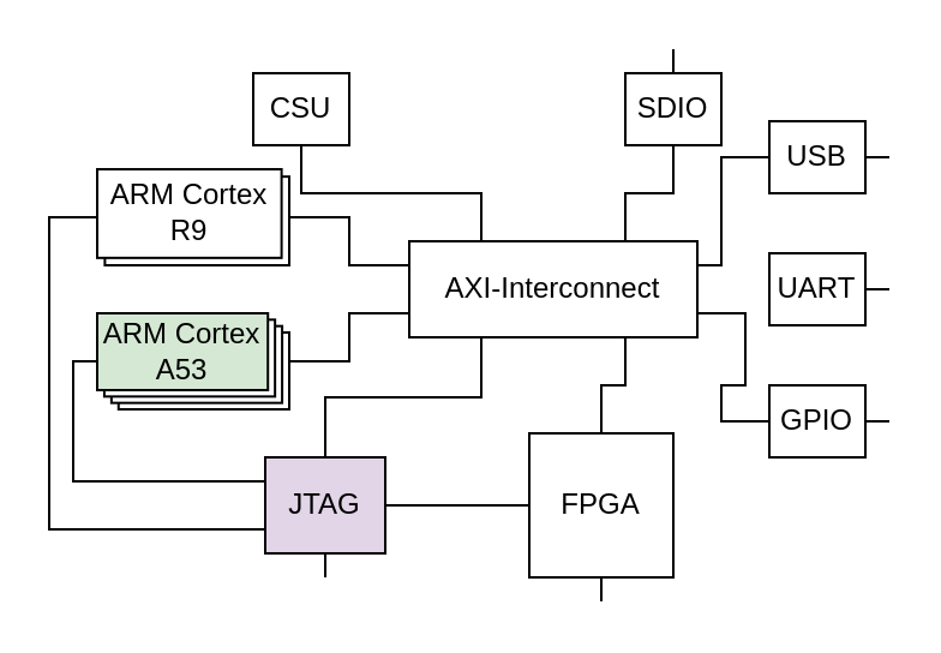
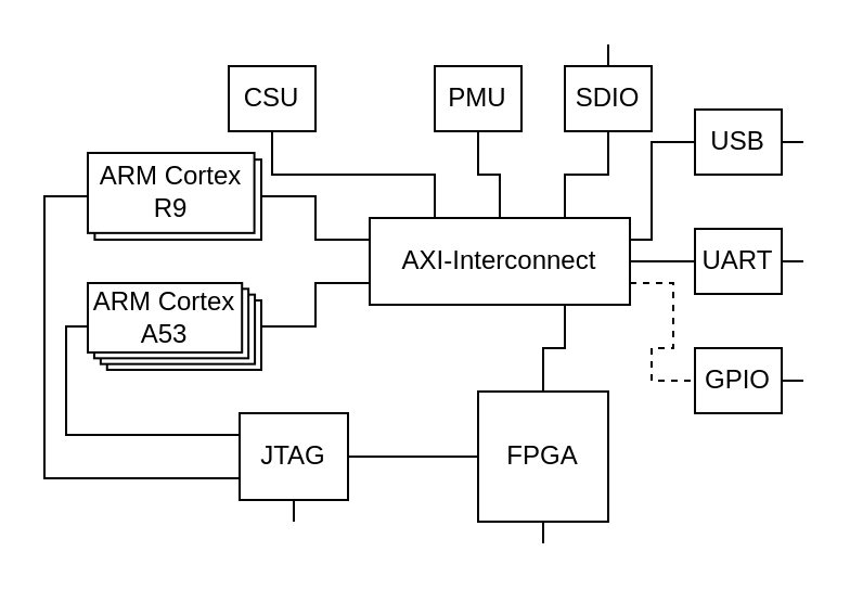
+ <mxCell id="28" value="PMU" style="rounded=0;whiteSpace=wrap;html=1;fillColor=none;" vertex="1" parent="1"><mxGeometry x="200" y="30" width="40" height="30" as="geometry" /></mxCell>
+ <mxCell id="13" style="edgeStyle=orthogonalEdgeStyle;rounded=0;orthogonalLoop=1;jettySize=auto;html=1;exitX=0.5;exitY=0;exitDx=0;exitDy=0;entryX=0.5;entryY=1;entryDx=0;entryDy=0;endArrow=none;endFill=0;" edge="1" parent="1" source="19" target="28"><mxGeometry relative="1" as="geometry" /></mxCell>
+ <mxCell id="15" style="edgeStyle=orthogonalEdgeStyle;rounded=0;orthogonalLoop=1;jettySize=auto;html=1;exitX=1;exitY=0.5;exitDx=0;exitDy=0;entryX=0;entryY=0.5;entryDx=0;entryDy=0;endArrow=none;endFill=0;" edge="1" parent="1" source="19" target="32"><mxGeometry relative="1" as="geometry" /></mxCell>
- <mxCell id="6" value="ARM Cortex A53" style="rounded=0;whiteSpace=wrap;html=1;fillColor=#d5e8d4;" vertex="1" parent="2"><mxGeometry width="71.111" height="32" as="geometry" /></mxCell>
+ <mxCell id="6" value="ARM Cortex A53" style="rounded=0;whiteSpace=wrap;html=1;" vertex="1" parent="2"><mxGeometry width="71.111" height="32" as="geometry" /></mxCell>
- <mxCell id="17" style="edgeStyle=orthogonalEdgeStyle;rounded=0;orthogonalLoop=1;jettySize=auto;html=1;exitX=1;exitY=0.75;exitDx=0;exitDy=0;entryX=0;entryY=0.5;entryDx=0;entryDy=0;endArrow=none;endFill=0;" edge="1" parent="1" source="19" target="34"><mxGeometry relative="1" as="geometry" /></mxCell>
+ <mxCell id="17" style="edgeStyle=orthogonalEdgeStyle;rounded=0;orthogonalLoop=1;jettySize=auto;html=1;exitX=1;exitY=0.75;exitDx=0;exitDy=0;entryX=0;entryY=0.5;entryDx=0;entryDy=0;endArrow=none;endFill=0;dashed=1;" edge="1" parent="1" source="19" target="34"><mxGeometry relative="1" as="geometry" /></mxCell>
- <mxCell id="20" style="edgeStyle=orthogonalEdgeStyle;rounded=0;orthogonalLoop=1;jettySize=auto;html=1;exitX=0.5;exitY=0;exitDx=0;exitDy=0;entryX=0.25;entryY=1;entryDx=0;entryDy=0;endArrow=none;endFill=0;" edge="1" parent="1" source="24" target="19"><mxGeometry relative="1" as="geometry" /></mxCell>
- <mxCell id="24" value="JTAG" style="rounded=0;whiteSpace=wrap;html=1;fillColor=#e1d5e7;" vertex="1" parent="1"><mxGeometry x="110" y="190" width="50" height="40" as="geometry" /></mxCell>
+ <mxCell id="24" value="JTAG" style="rounded=0;whiteSpace=wrap;html=1;" vertex="1" parent="1"><mxGeometry x="110" y="190" width="50" height="40" as="geometry" /></mxCell>
